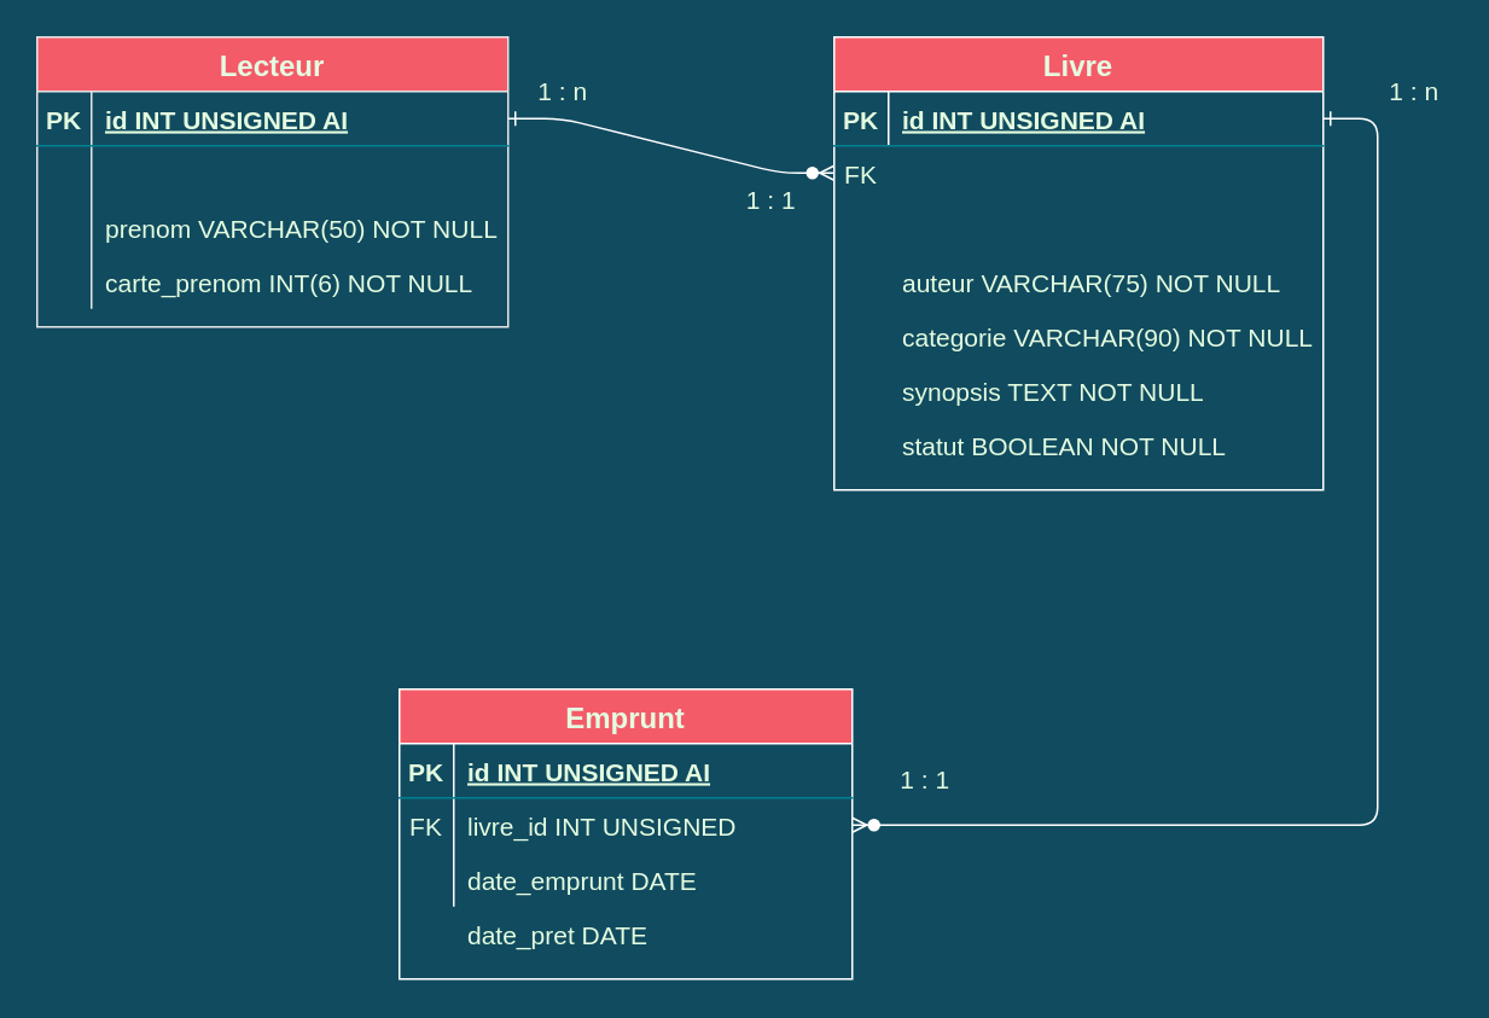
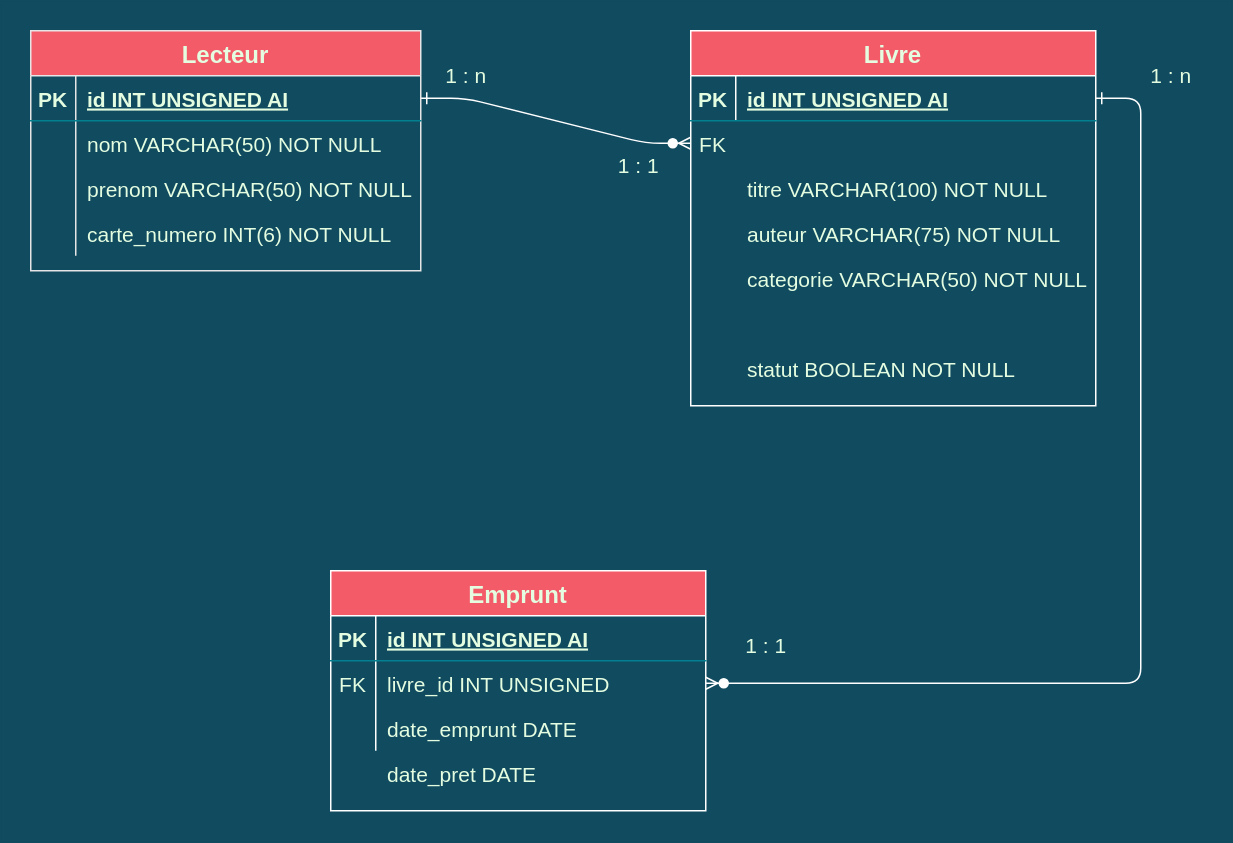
+ <mxCell id="26" value="nom VARCHAR(50) NOT NULL" style="shape=partialRectangle;overflow=hidden;connectable=0;fillColor=none;top=0;left=0;bottom=0;right=0;align=left;spacingLeft=6;strokeColor=#028090;fontColor=#E4FDE1;fontSize=14;" parent="24" vertex="1"><mxGeometry x="30" width="230" height="30" as="geometry" /></mxCell>
+ <mxCell id="35" value="titre VARCHAR(100) NOT NULL" style="shape=partialRectangle;connectable=0;fillColor=none;top=0;left=0;bottom=0;right=0;align=left;spacingLeft=6;overflow=hidden;strokeColor=#028090;fontColor=#E4FDE1;fontSize=14;" parent="1" vertex="1"><mxGeometry x="490" y="110" width="240" height="30" as="geometry" /></mxCell>
- <mxCell id="32" value="carte_prenom INT(6) NOT NULL" style="shape=partialRectangle;connectable=0;fillColor=none;top=0;left=0;bottom=0;right=0;align=left;spacingLeft=6;overflow=hidden;strokeColor=#028090;fontColor=#E4FDE1;fontSize=14;" parent="30" vertex="1"><mxGeometry x="30" width="230" height="30" as="geometry" /></mxCell>
+ <mxCell id="32" value="carte_numero INT(6) NOT NULL" style="shape=partialRectangle;connectable=0;fillColor=none;top=0;left=0;bottom=0;right=0;align=left;spacingLeft=6;overflow=hidden;strokeColor=#028090;fontColor=#E4FDE1;fontSize=14;" parent="30" vertex="1"><mxGeometry x="30" width="230" height="30" as="geometry" /></mxCell>
- <mxCell id="33" value="categorie VARCHAR(90) NOT NULL" style="shape=partialRectangle;connectable=0;fillColor=none;top=0;left=0;bottom=0;right=0;align=left;spacingLeft=6;overflow=hidden;strokeColor=#028090;fontColor=#E4FDE1;fontSize=14;" parent="1" vertex="1"><mxGeometry x="490" y="170" width="240" height="30" as="geometry" /></mxCell>
+ <mxCell id="33" value="categorie VARCHAR(50) NOT NULL" style="shape=partialRectangle;connectable=0;fillColor=none;top=0;left=0;bottom=0;right=0;align=left;spacingLeft=6;overflow=hidden;strokeColor=#028090;fontColor=#E4FDE1;fontSize=14;" parent="1" vertex="1"><mxGeometry x="490" y="170" width="240" height="30" as="geometry" /></mxCell>
- <mxCell id="34" value="synopsis TEXT NOT NULL" style="shape=partialRectangle;connectable=0;fillColor=none;top=0;left=0;bottom=0;right=0;align=left;spacingLeft=6;overflow=hidden;strokeColor=#028090;fontColor=#E4FDE1;fontSize=14;" parent="1" vertex="1"><mxGeometry x="490" y="200" width="240" height="30" as="geometry" /></mxCell>
